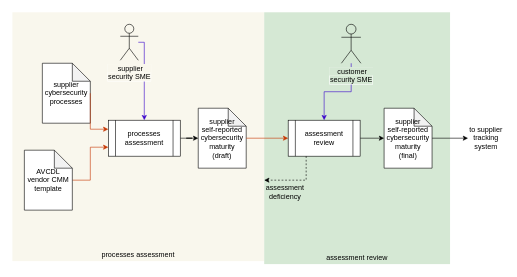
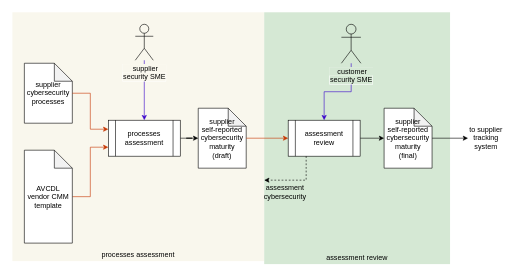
- <mxCell id="7" value="&lt;span style=&quot;background-color: rgb(249 , 247 , 237)&quot;&gt;&amp;nbsp; &amp;nbsp; &amp;nbsp;supplier&amp;nbsp; &amp;nbsp;&amp;nbsp;&lt;br&gt;security SME&lt;/span&gt;" style="shape=umlActor;verticalLabelPosition=bottom;labelBackgroundColor=#ffffff;verticalAlign=top;html=1;outlineConnect=0;fillColor=#F9F7ED;" parent="1" vertex="1"><mxGeometry x="200" y="40" width="30" height="60" as="geometry" /></mxCell>
+ <mxCell id="7" value="&lt;span style=&quot;background-color: rgb(249 , 247 , 237)&quot;&gt;&amp;nbsp; &amp;nbsp; &amp;nbsp;supplier&amp;nbsp; &amp;nbsp;&amp;nbsp;&lt;br&gt;security SME&lt;/span&gt;" style="shape=umlActor;verticalLabelPosition=bottom;labelBackgroundColor=#ffffff;verticalAlign=top;html=1;outlineConnect=0;fillColor=#F9F7ED;" parent="1" vertex="1"><mxGeometry x="225" y="40" width="30" height="60" as="geometry" /></mxCell>
- <mxCell id="11" value="supplier cybersecurity processes" style="shape=note;whiteSpace=wrap;html=1;backgroundOutline=1;darkOpacity=0.05;" parent="1" vertex="1"><mxGeometry x="70" y="105" width="80" height="100" as="geometry" /></mxCell>
+ <mxCell id="11" value="supplier cybersecurity processes" style="shape=note;whiteSpace=wrap;html=1;backgroundOutline=1;darkOpacity=0.05;" parent="1" vertex="1"><mxGeometry x="40" y="105" width="80" height="100" as="geometry" /></mxCell>
- <mxCell id="10" value="AVCDL vendor CMM template" style="shape=note;whiteSpace=wrap;html=1;backgroundOutline=1;darkOpacity=0.05;" parent="1" vertex="1"><mxGeometry x="40" y="250" width="80" height="100" as="geometry" /></mxCell>
+ <mxCell id="10" value="AVCDL vendor CMM template" style="shape=note;whiteSpace=wrap;html=1;backgroundOutline=1;darkOpacity=0.05;" parent="1" vertex="1"><mxGeometry x="40" y="250" width="80" height="155" as="geometry" /></mxCell>
- <mxCell id="24" value="assessment deficiency" style="text;html=1;strokeColor=none;fillColor=none;align=center;verticalAlign=middle;whiteSpace=wrap;rounded=0;" vertex="1" parent="1"><mxGeometry x="440" y="300" width="70" height="40" as="geometry" /></mxCell>
+ <mxCell id="24" value="assessment cybersecurity" style="text;html=1;strokeColor=none;fillColor=none;align=center;verticalAlign=middle;whiteSpace=wrap;rounded=0;" vertex="1" parent="1"><mxGeometry x="440" y="300" width="70" height="40" as="geometry" /></mxCell>
